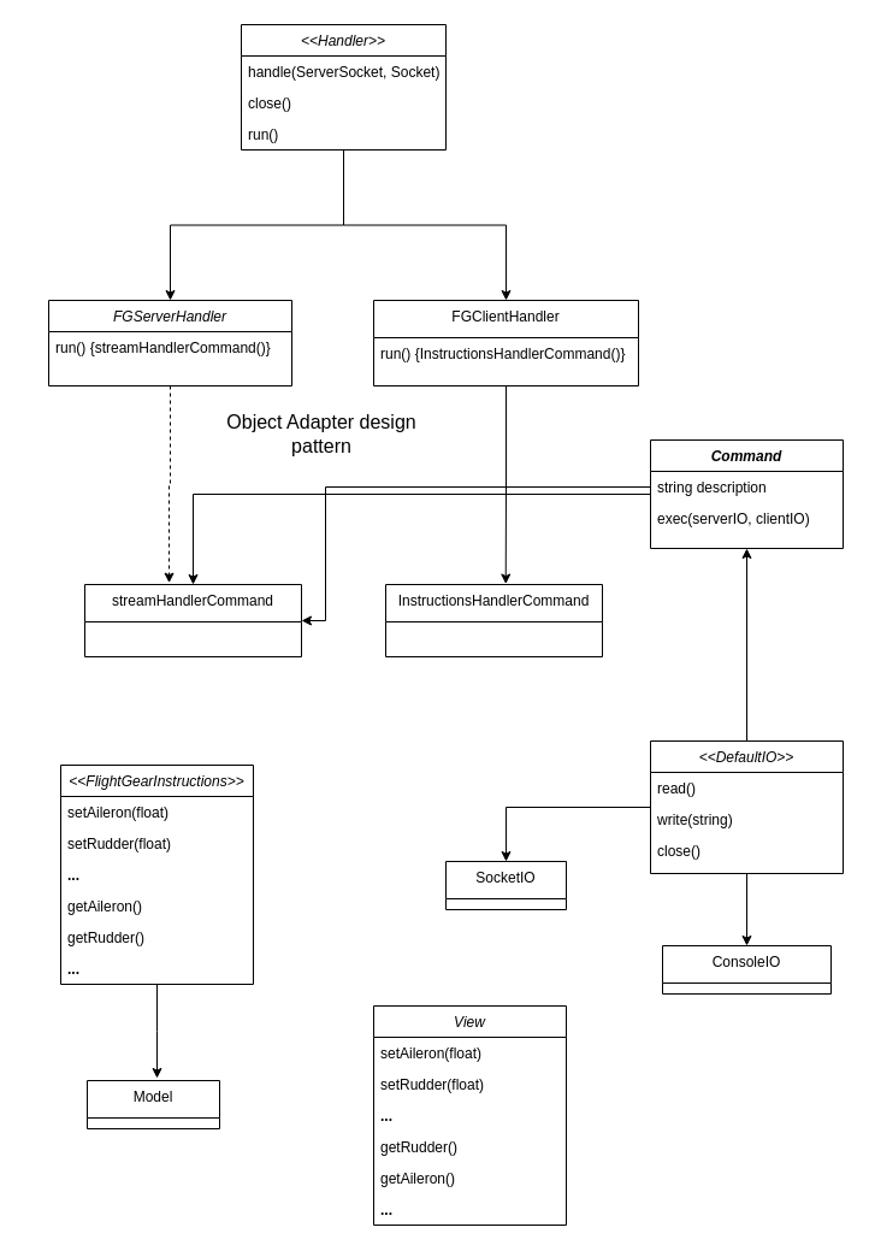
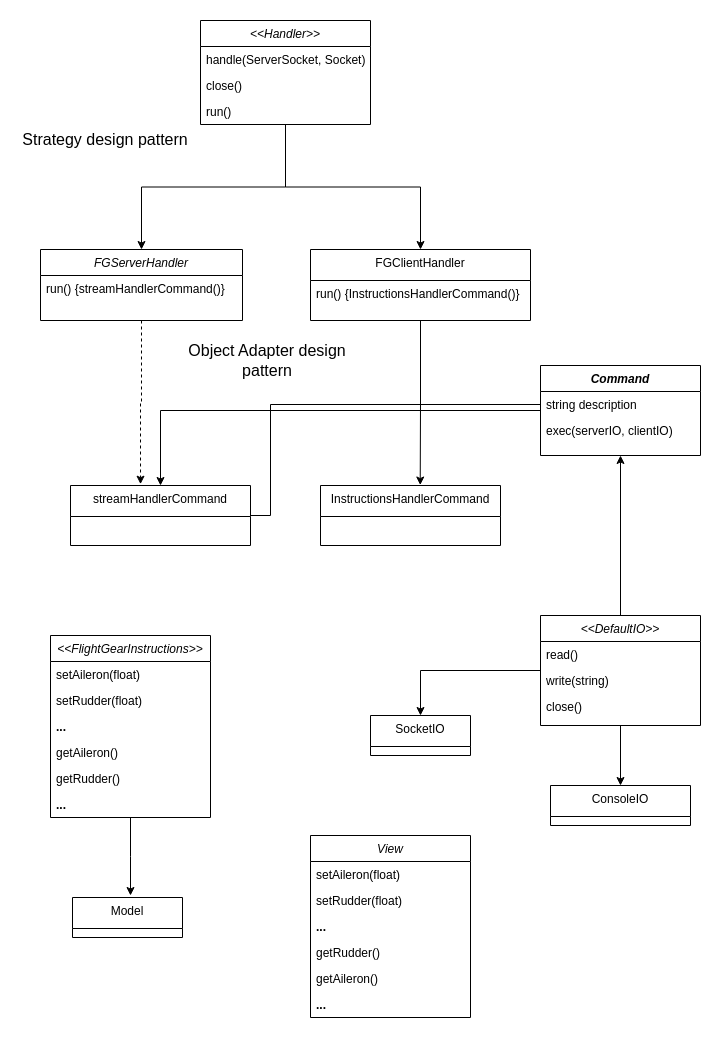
+ <mxCell id="14" value="&lt;font style=&quot;font-size: 16px;&quot;&gt;Strategy design pattern&lt;/font&gt;" style="text;html=1;strokeColor=none;fillColor=none;align=center;verticalAlign=middle;whiteSpace=wrap;rounded=0;" vertex="1" parent="1"><mxGeometry x="20" y="124" width="170" height="30" as="geometry" /></mxCell>
- <mxCell id="21" style="edgeStyle=orthogonalEdgeStyle;rounded=0;orthogonalLoop=1;jettySize=auto;html=1;entryX=1;entryY=0.5;entryDx=0;entryDy=0;fontSize=16;" edge="1" parent="1" source="17" target="20"><mxGeometry relative="1" as="geometry"><Array as="points"><mxPoint x="270" y="404" /><mxPoint x="270" y="515" /></Array></mxGeometry></mxCell>
+ <mxCell id="21" style="edgeStyle=orthogonalEdgeStyle;rounded=0;orthogonalLoop=1;jettySize=auto;html=1;entryX=1;entryY=0.5;entryDx=0;entryDy=0;fontSize=16;endArrow=none;" edge="1" parent="1" source="17" target="20"><mxGeometry relative="1" as="geometry"><Array as="points"><mxPoint x="270" y="404" /><mxPoint x="270" y="515" /></Array></mxGeometry></mxCell>
